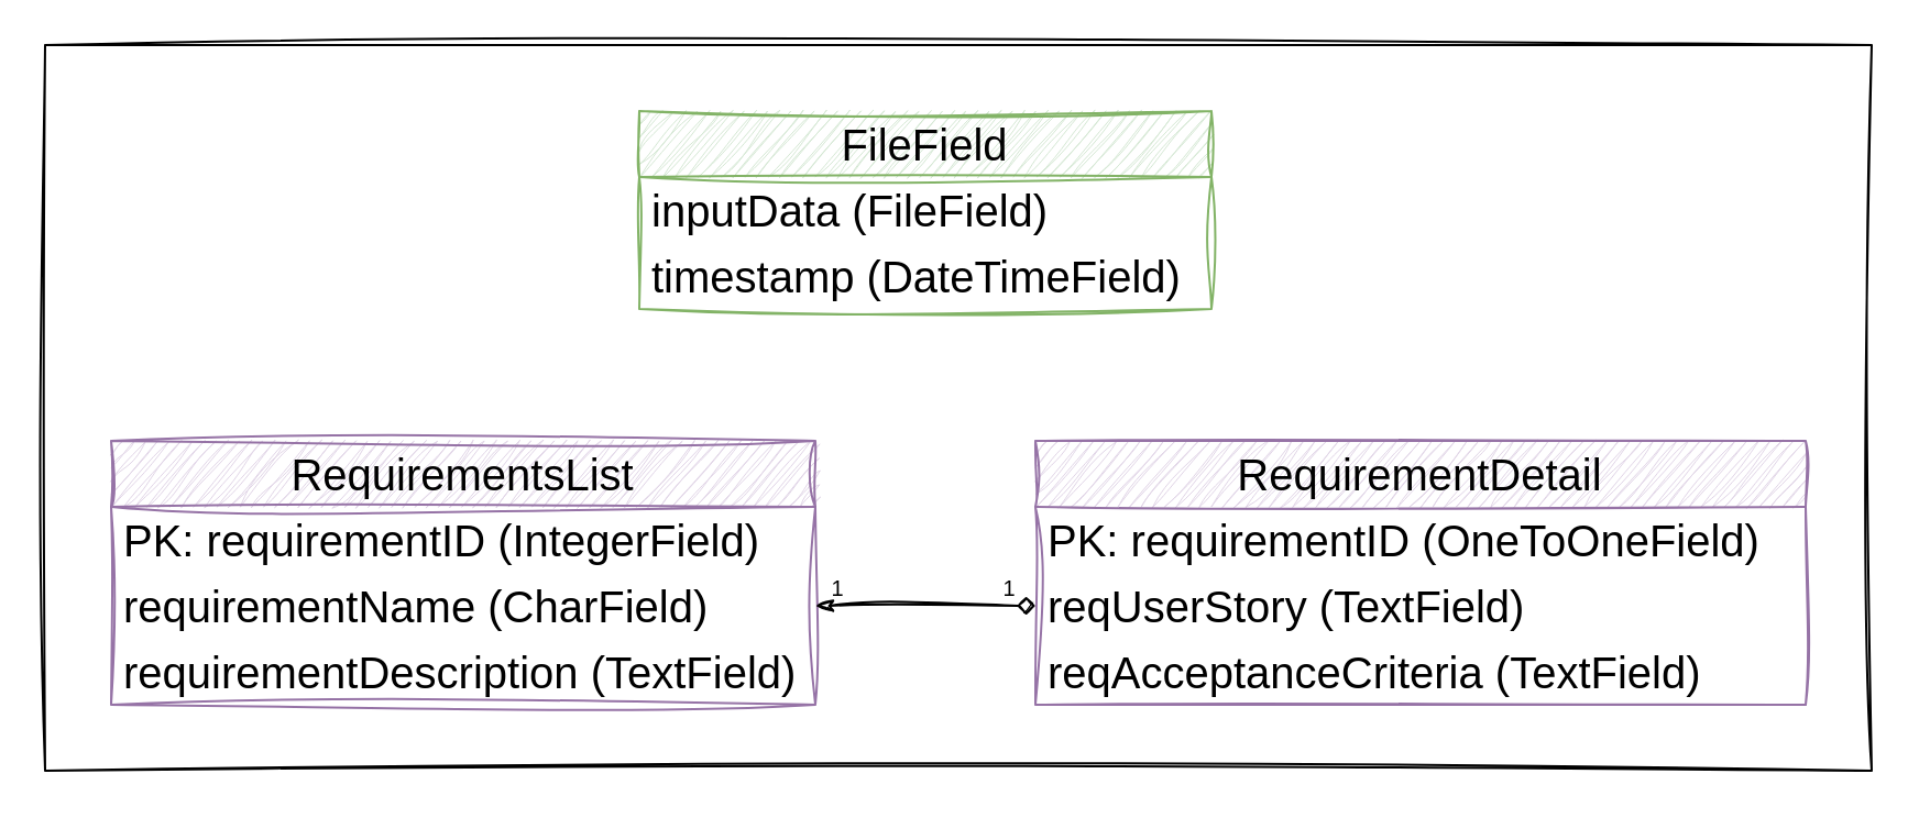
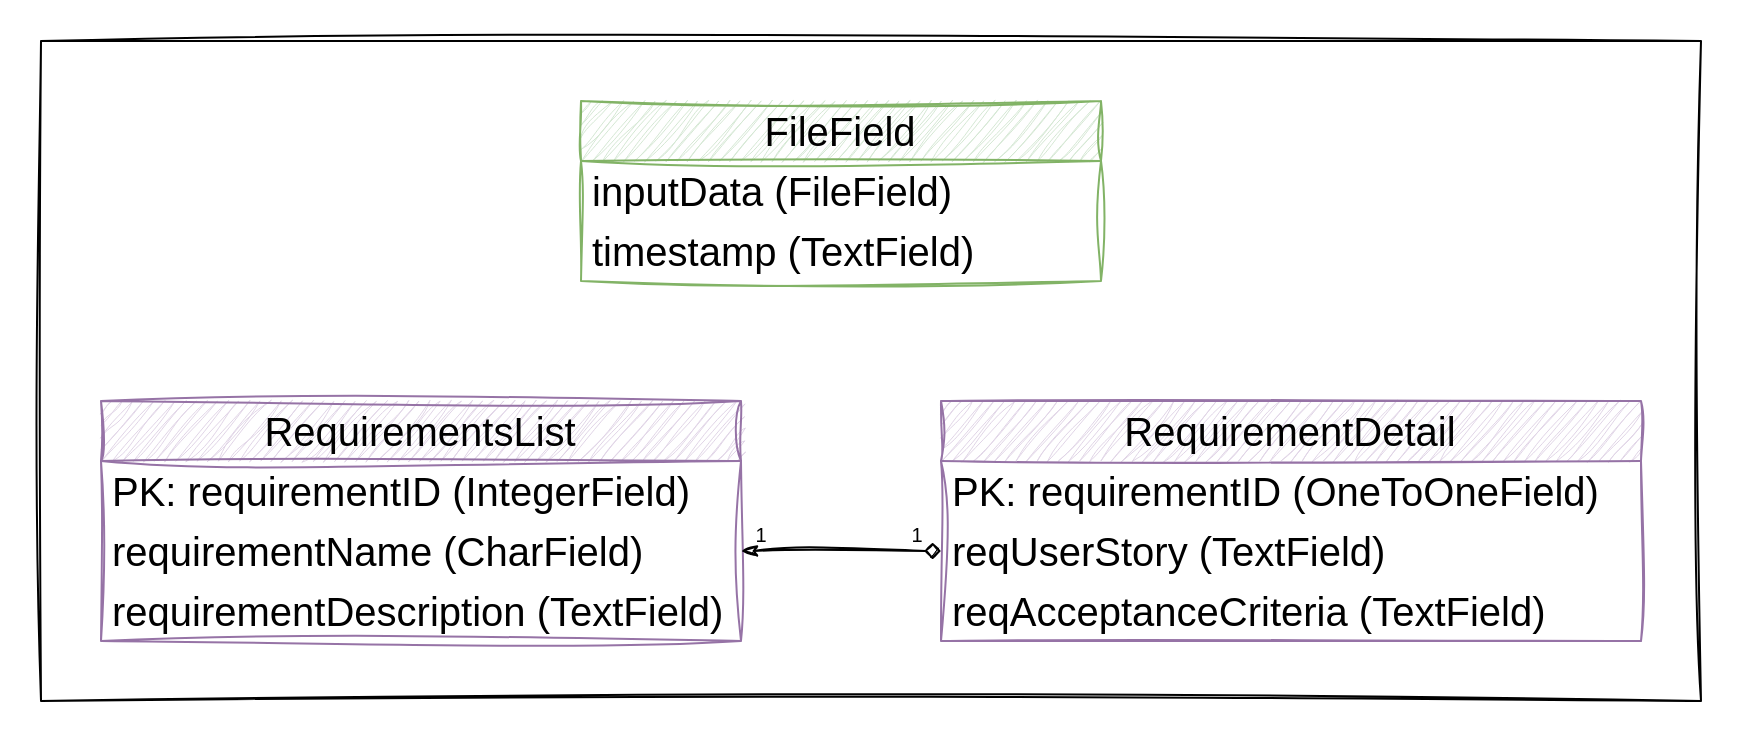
- <mxCell id="5" value="timestamp (DateTimeField)" style="text;strokeColor=none;fillColor=none;align=left;verticalAlign=middle;spacingLeft=4;spacingRight=4;overflow=hidden;points=[[0,0.5],[1,0.5]];portConstraint=eastwest;rotatable=0;whiteSpace=wrap;html=1;fontSize=20;fontFamily=Helvetica;" vertex="1" parent="3"><mxGeometry y="60" width="260" height="30" as="geometry" /></mxCell>
+ <mxCell id="5" value="timestamp (TextField)" style="text;strokeColor=none;fillColor=none;align=left;verticalAlign=middle;spacingLeft=4;spacingRight=4;overflow=hidden;points=[[0,0.5],[1,0.5]];portConstraint=eastwest;rotatable=0;whiteSpace=wrap;html=1;fontSize=20;fontFamily=Helvetica;" vertex="1" parent="3"><mxGeometry y="60" width="260" height="30" as="geometry" /></mxCell>
